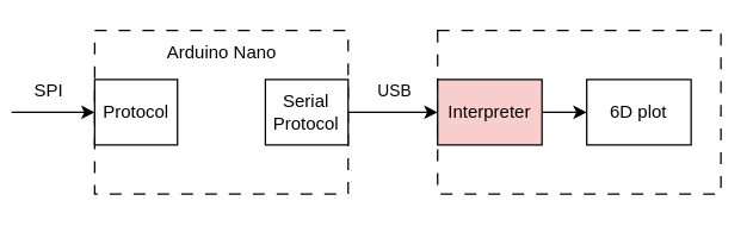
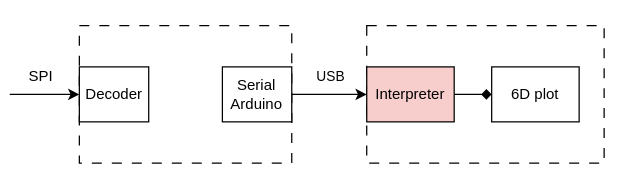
- <mxCell id="15" value="Arduino Nano" style="text;html=1;align=center;verticalAlign=middle;resizable=0;points=[];autosize=1;strokeColor=none;fillColor=none;" vertex="1" parent="9"><mxGeometry x="35.0" width="100" height="30" as="geometry" /></mxCell>
- <mxCell id="16" value="Protocol" style="whiteSpace=wrap;html=1;" vertex="1" parent="9"><mxGeometry y="33" width="55.52" height="44" as="geometry" /></mxCell>
+ <mxCell id="16" value="Decoder" style="whiteSpace=wrap;html=1;" vertex="1" parent="9"><mxGeometry y="33" width="55.52" height="44" as="geometry" /></mxCell>
- <mxCell id="17" value="&lt;div&gt;Serial&lt;/div&gt;&lt;div&gt;Protocol&lt;br&gt;&lt;/div&gt;" style="whiteSpace=wrap;html=1;" vertex="1" parent="9"><mxGeometry x="114.48" y="33" width="55.52" height="44" as="geometry" /></mxCell>
+ <mxCell id="17" value="&lt;div&gt;Serial&lt;/div&gt;&lt;div&gt;Arduino&lt;br&gt;&lt;/div&gt;" style="whiteSpace=wrap;html=1;" vertex="1" parent="9"><mxGeometry x="114.48" y="33" width="55.52" height="44" as="geometry" /></mxCell>
- <mxCell id="6" style="edgeStyle=orthogonalEdgeStyle;rounded=0;orthogonalLoop=1;jettySize=auto;html=1;exitX=1;exitY=0.5;exitDx=0;exitDy=0;entryX=0;entryY=0.5;entryDx=0;entryDy=0;" edge="1" parent="2" source="7" target="8"><mxGeometry relative="1" as="geometry" /></mxCell>
+ <mxCell id="6" style="edgeStyle=orthogonalEdgeStyle;rounded=0;orthogonalLoop=1;jettySize=auto;html=1;exitX=1;exitY=0.5;exitDx=0;exitDy=0;entryX=0;entryY=0.5;entryDx=0;entryDy=0;endArrow=diamond;" edge="1" parent="2" source="7" target="8"><mxGeometry relative="1" as="geometry" /></mxCell>
